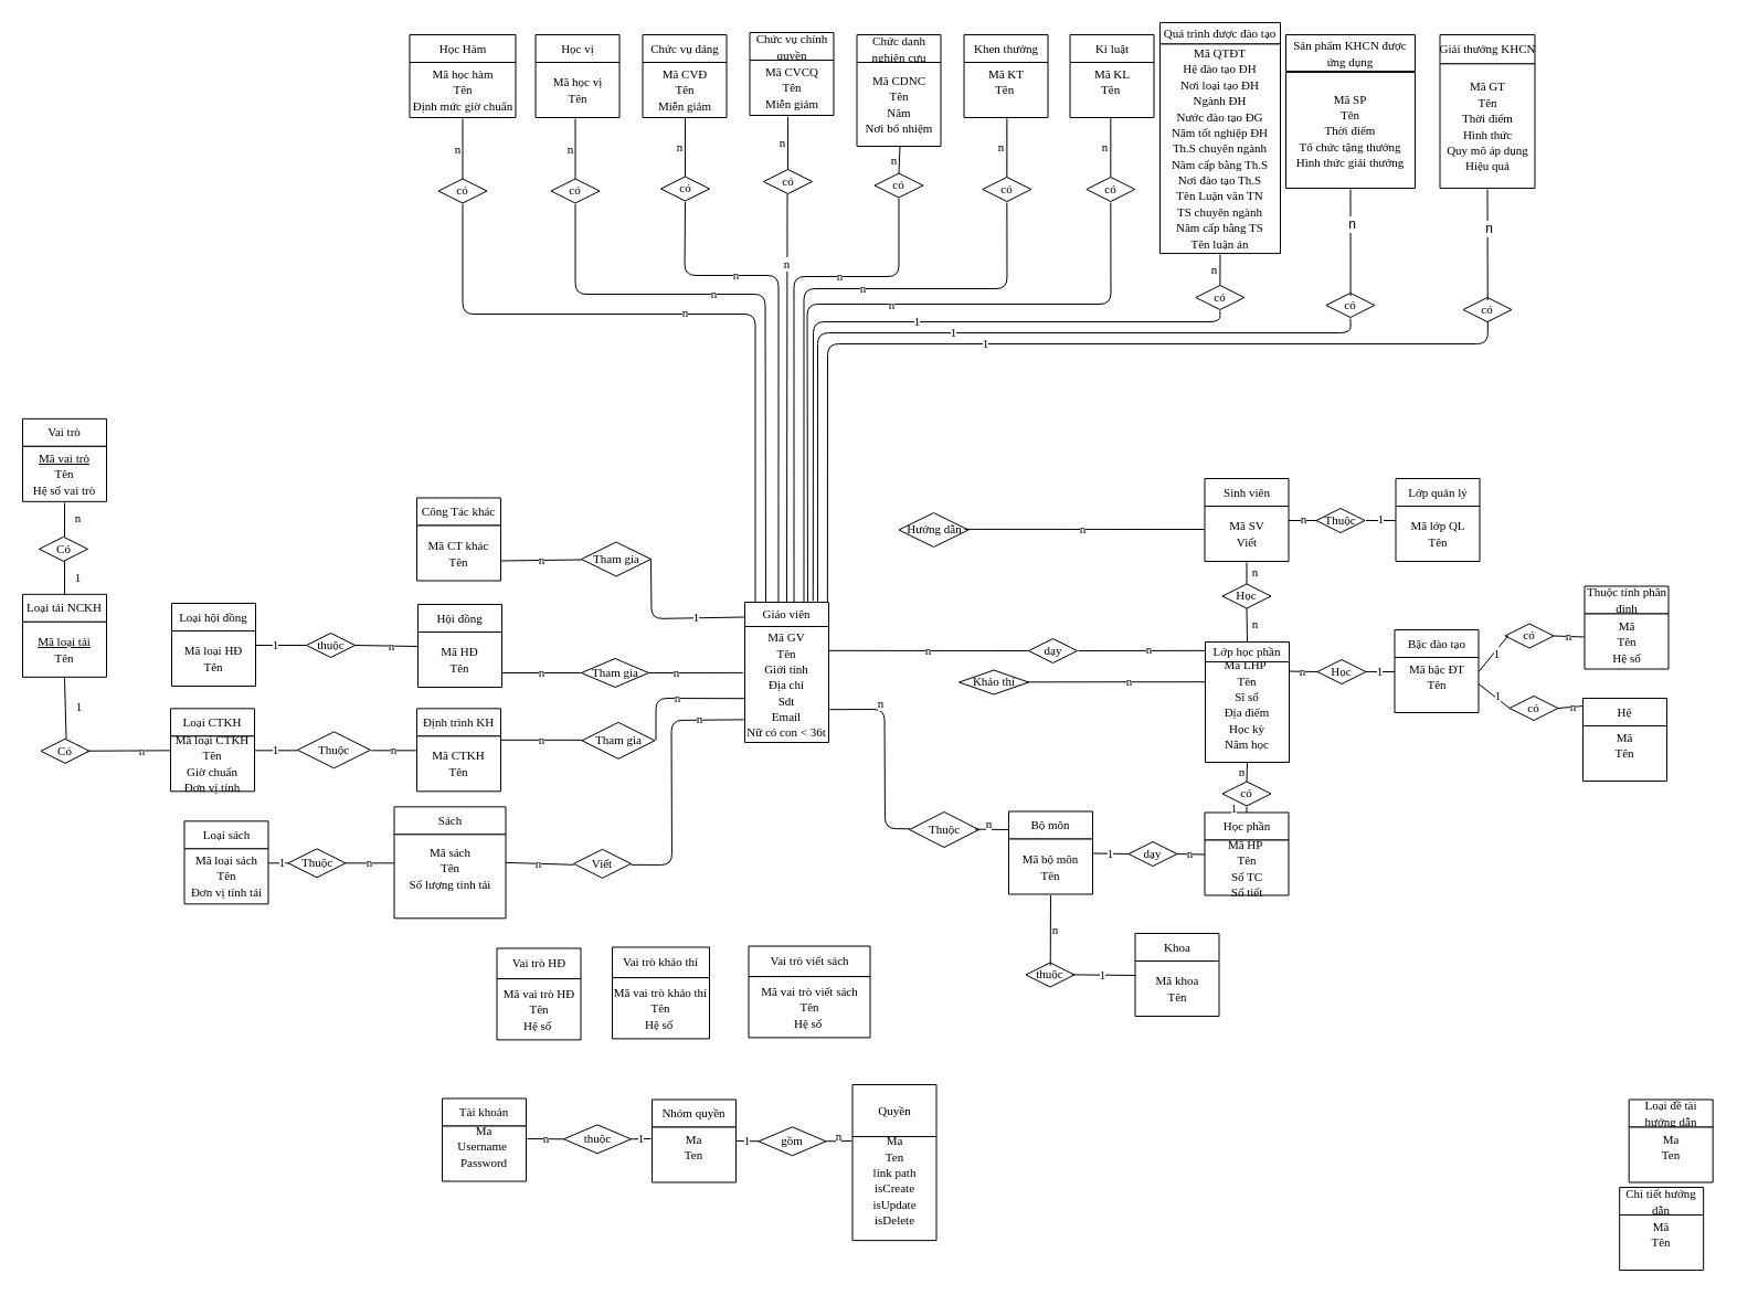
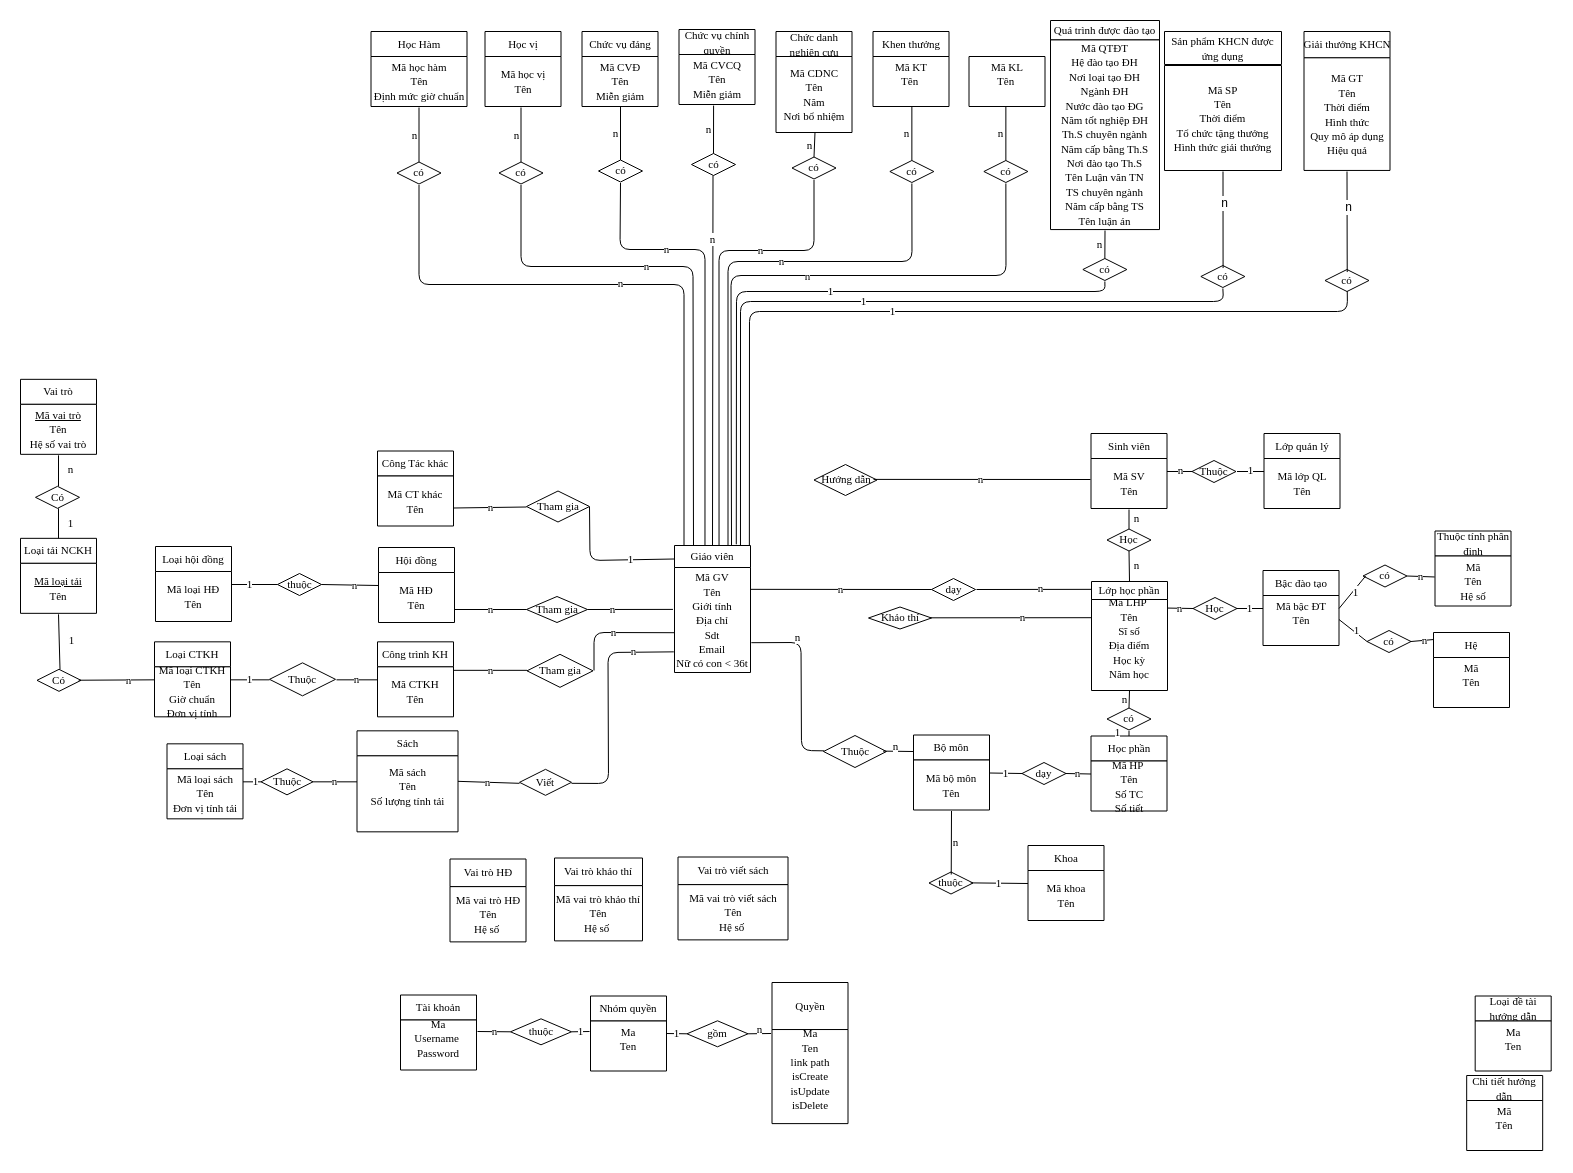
- <mxCell id="204" value="&lt;font style=&quot;font-size:11px;font-family:Calibri;color:#000000;direction:ltr;letter-spacing:0px;line-height:120%;opacity:1&quot;&gt;Kỉ luật&lt;br/&gt;&lt;/font&gt;" style="verticalAlign=middle;align=center;vsdxID=357;fillColor=#FFFFFF;gradientColor=none;shape=stencil(nZBLDoAgDERP0z3SIyjew0SURgSD+Lu9kMZoXLhwN9O+tukAlrNpJg1SzDH4QW/URgNYgZTkjA4UkwJUgGXng+6DX1zLfmoymdXo17xh5zmRJ6Q42BWCfc2oJfdAr+Yv+AP9Cb7OJ3H/2JG1HNGz/84klThPVCc=);strokeColor=#000000;spacingTop=-2;spacingBottom=-2;spacingLeft=-2;spacingRight=-2;labelBackgroundColor=none;rounded=0;html=1;whiteSpace=wrap;" vertex="1" parent="203"><mxGeometry width="76" height="25" as="geometry" /></mxCell>
- <mxCell id="123" value="&lt;font style=&quot;font-size: 11px ; font-family: &amp;#34;calibri&amp;#34; ; color: #000000 ; direction: ltr ; letter-spacing: 0px ; line-height: 120% ; opacity: 1&quot;&gt;Mã SV&lt;br&gt;Viết&lt;br&gt;&lt;/font&gt;" style="verticalAlign=middle;align=center;vsdxID=194;fillColor=#FFFFFF;gradientColor=none;shape=stencil(nZBLDoAgDERP0z3SIyjew0SURgSD+Lu9kMZoXLhwN9O+tukAlrNpJg1SzDH4QW/URgNYgZTkjA4UkwJUgGXng+6DX1zLfmoymdXo17xh5zmRJ6Q42BWCfc2oJfdAr+Yv+AP9Cb7OJ3H/2JG1HNGz/84klThPVCc=);strokeColor=#000000;spacingTop=-2;spacingBottom=-2;spacingLeft=-2;spacingRight=-2;labelBackgroundColor=none;rounded=0;html=1;whiteSpace=wrap;" vertex="1" parent="121"><mxGeometry y="25" width="76" height="50" as="geometry" /></mxCell>
+ <mxCell id="123" value="&lt;font style=&quot;font-size: 11px ; font-family: &amp;#34;calibri&amp;#34; ; color: #000000 ; direction: ltr ; letter-spacing: 0px ; line-height: 120% ; opacity: 1&quot;&gt;Mã SV&lt;br&gt;Tên&lt;br&gt;&lt;/font&gt;" style="verticalAlign=middle;align=center;vsdxID=194;fillColor=#FFFFFF;gradientColor=none;shape=stencil(nZBLDoAgDERP0z3SIyjew0SURgSD+Lu9kMZoXLhwN9O+tukAlrNpJg1SzDH4QW/URgNYgZTkjA4UkwJUgGXng+6DX1zLfmoymdXo17xh5zmRJ6Q42BWCfc2oJfdAr+Yv+AP9Cb7OJ3H/2JG1HNGz/84klThPVCc=);strokeColor=#000000;spacingTop=-2;spacingBottom=-2;spacingLeft=-2;spacingRight=-2;labelBackgroundColor=none;rounded=0;html=1;whiteSpace=wrap;" vertex="1" parent="121"><mxGeometry y="25" width="76" height="50" as="geometry" /></mxCell>
- <mxCell id="154" value="&lt;font style=&quot;font-size: 11px ; font-family: &amp;#34;calibri&amp;#34; ; color: #000000 ; direction: ltr ; letter-spacing: 0px ; line-height: 120% ; opacity: 1&quot;&gt;Định trình KH&lt;br&gt;&lt;/font&gt;" style="verticalAlign=middle;align=center;vsdxID=239;fillColor=#FFFFFF;gradientColor=none;shape=stencil(nZBLDoAgDERP0z3SIyjew0SURgSD+Lu9kMZoXLhwN9O+tukAlrNpJg1SzDH4QW/URgNYgZTkjA4UkwJUgGXng+6DX1zLfmoymdXo17xh5zmRJ6Q42BWCfc2oJfdAr+Yv+AP9Cb7OJ3H/2JG1HNGz/84klThPVCc=);strokeColor=#000000;spacingTop=-2;spacingBottom=-2;spacingLeft=-2;spacingRight=-2;labelBackgroundColor=none;rounded=0;html=1;whiteSpace=wrap;" vertex="1" parent="153"><mxGeometry width="76" height="25" as="geometry" /></mxCell>
+ <mxCell id="154" value="&lt;font style=&quot;font-size: 11px ; font-family: &amp;#34;calibri&amp;#34; ; color: #000000 ; direction: ltr ; letter-spacing: 0px ; line-height: 120% ; opacity: 1&quot;&gt;Công trình KH&lt;br&gt;&lt;/font&gt;" style="verticalAlign=middle;align=center;vsdxID=239;fillColor=#FFFFFF;gradientColor=none;shape=stencil(nZBLDoAgDERP0z3SIyjew0SURgSD+Lu9kMZoXLhwN9O+tukAlrNpJg1SzDH4QW/URgNYgZTkjA4UkwJUgGXng+6DX1zLfmoymdXo17xh5zmRJ6Q42BWCfc2oJfdAr+Yv+AP9Cb7OJ3H/2JG1HNGz/84klThPVCc=);strokeColor=#000000;spacingTop=-2;spacingBottom=-2;spacingLeft=-2;spacingRight=-2;labelBackgroundColor=none;rounded=0;html=1;whiteSpace=wrap;" vertex="1" parent="153"><mxGeometry width="76" height="25" as="geometry" /></mxCell>
